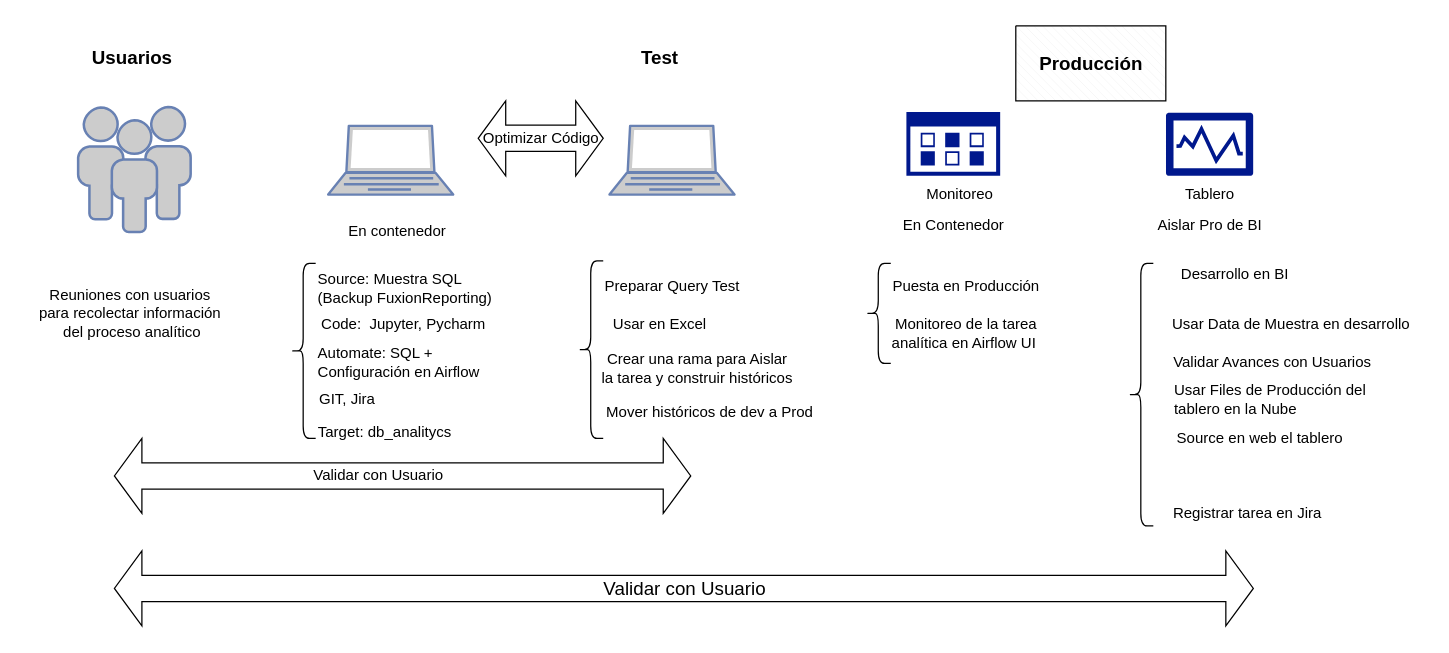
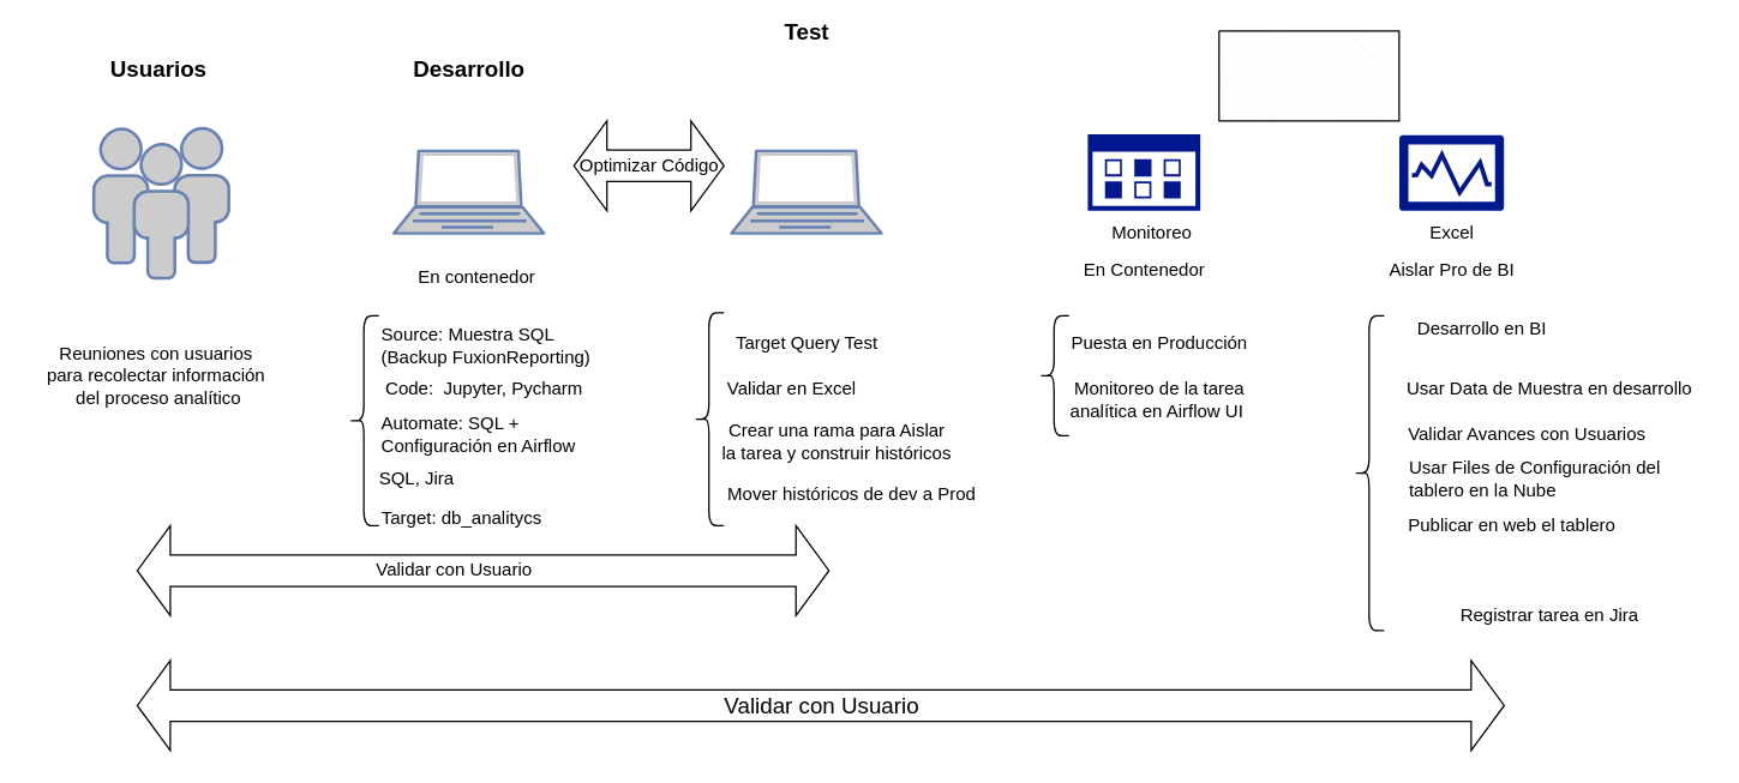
+ <mxCell id="7" value="Desarrollo" style="text;html=1;align=center;verticalAlign=middle;resizable=0;points=[];autosize=1;strokeColor=none;fillColor=none;fontSize=15;fontStyle=1" parent="1" vertex="1"><mxGeometry x="262" y="30" width="100" height="30" as="geometry" /></mxCell>
- <mxCell id="17" value="Test" style="text;html=1;align=center;verticalAlign=middle;resizable=0;points=[];autosize=1;strokeColor=none;fillColor=none;fontSize=15;fontStyle=1" parent="1" vertex="1"><mxGeometry x="502" y="30" width="50" height="30" as="geometry" /></mxCell>
+ <mxCell id="17" value="Test" style="text;html=1;align=center;verticalAlign=middle;resizable=0;points=[];autosize=1;strokeColor=none;fillColor=none;fontSize=15;fontStyle=1" parent="1" vertex="1"><mxGeometry x="512" y="5" width="50" height="30" as="geometry" /></mxCell>
- <mxCell id="34" value="Producción" style="text;html=1;align=center;verticalAlign=middle;resizable=0;points=[];autosize=1;strokeColor=none;fillColor=none;fontSize=15;fontStyle=1" parent="32" vertex="1"><mxGeometry x="5" y="15" width="110" height="30" as="geometry" /></mxCell>
- <mxCell id="29" value="Tablero" style="text;html=1;align=center;verticalAlign=middle;resizable=0;points=[];autosize=1;strokeColor=none;fillColor=none;fontSize=12;" parent="1" vertex="1"><mxGeometry x="937" y="140" width="60" height="30" as="geometry" /></mxCell>
+ <mxCell id="29" value="Excel" style="text;html=1;align=center;verticalAlign=middle;resizable=0;points=[];autosize=1;strokeColor=none;fillColor=none;fontSize=12;" parent="1" vertex="1"><mxGeometry x="937" y="140" width="60" height="30" as="geometry" /></mxCell>
- <mxCell id="16" value="Preparar Query Test" style="text;html=1;align=center;verticalAlign=middle;resizable=0;points=[];autosize=1;strokeColor=none;fillColor=none;" parent="1" vertex="1"><mxGeometry x="472" y="214" width="130" height="30" as="geometry" /></mxCell>
+ <mxCell id="16" value="Target Query Test" style="text;html=1;align=center;verticalAlign=middle;resizable=0;points=[];autosize=1;strokeColor=none;fillColor=none;" parent="1" vertex="1"><mxGeometry x="472" y="214" width="130" height="30" as="geometry" /></mxCell>
- <mxCell id="15" value="Usar en Excel" style="text;html=1;align=center;verticalAlign=middle;resizable=0;points=[];autosize=1;strokeColor=none;fillColor=none;" parent="1" vertex="1"><mxGeometry x="472" y="244" width="110" height="30" as="geometry" /></mxCell>
+ <mxCell id="15" value="Validar en Excel" style="text;html=1;align=center;verticalAlign=middle;resizable=0;points=[];autosize=1;strokeColor=none;fillColor=none;" parent="1" vertex="1"><mxGeometry x="472" y="244" width="110" height="30" as="geometry" /></mxCell>
- <mxCell id="12" value="GIT, Jira" style="text;html=1;align=center;verticalAlign=middle;resizable=0;points=[];autosize=1;strokeColor=none;fillColor=none;" parent="1" vertex="1"><mxGeometry x="242" y="304" width="70" height="30" as="geometry" /></mxCell>
+ <mxCell id="12" value="SQL, Jira" style="text;html=1;align=center;verticalAlign=middle;resizable=0;points=[];autosize=1;strokeColor=none;fillColor=none;" parent="1" vertex="1"><mxGeometry x="242" y="304" width="70" height="30" as="geometry" /></mxCell>
- <mxCell id="40" value="&lt;div style=&quot;&quot;&gt;&lt;span style=&quot;background-color: initial;&quot;&gt;Usar Files de Producción del&lt;/span&gt;&lt;/div&gt;tablero en la Nube" style="text;html=1;align=left;verticalAlign=middle;resizable=0;points=[];autosize=1;strokeColor=none;fillColor=none;fontSize=12;" parent="1" vertex="1"><mxGeometry x="937" y="299" width="190" height="40" as="geometry" /></mxCell>
+ <mxCell id="40" value="&lt;div style=&quot;&quot;&gt;&lt;span style=&quot;background-color: initial;&quot;&gt;Usar Files de Configuración del&lt;/span&gt;&lt;/div&gt;tablero en la Nube" style="text;html=1;align=left;verticalAlign=middle;resizable=0;points=[];autosize=1;strokeColor=none;fillColor=none;fontSize=12;" parent="1" vertex="1"><mxGeometry x="937" y="299" width="190" height="40" as="geometry" /></mxCell>
- <mxCell id="31" value="Source en web el tablero" style="text;html=1;align=center;verticalAlign=middle;resizable=0;points=[];autosize=1;strokeColor=none;fillColor=none;fontSize=12;" parent="1" vertex="1"><mxGeometry x="927" y="335" width="160" height="30" as="geometry" /></mxCell>
+ <mxCell id="31" value="Publicar en web el tablero" style="text;html=1;align=center;verticalAlign=middle;resizable=0;points=[];autosize=1;strokeColor=none;fillColor=none;fontSize=12;" parent="1" vertex="1"><mxGeometry x="927" y="335" width="160" height="30" as="geometry" /></mxCell>
- <mxCell id="37" value="Registrar tarea en Jira" style="text;html=1;align=center;verticalAlign=middle;resizable=0;points=[];autosize=1;strokeColor=none;fillColor=none;fontSize=12;" parent="1" vertex="1"><mxGeometry x="927" y="395" width="140" height="30" as="geometry" /></mxCell>
+ <mxCell id="37" value="Registrar tarea en Jira" style="text;html=1;align=center;verticalAlign=middle;resizable=0;points=[];autosize=1;strokeColor=none;fillColor=none;fontSize=12;" parent="1" vertex="1"><mxGeometry x="962" y="395" width="140" height="30" as="geometry" /></mxCell>
